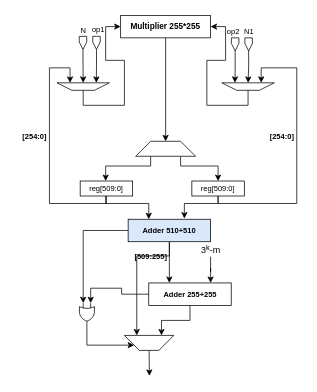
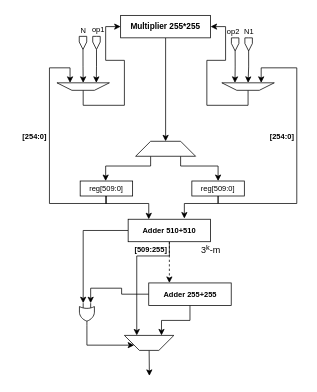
- <mxCell id="31" value="&lt;font style=&quot;font-size: 10px&quot;&gt;&lt;b&gt;Adder 510+510&lt;/b&gt;&lt;/font&gt;" style="rounded=0;whiteSpace=wrap;html=1;fillColor=#dae8fc;" parent="1" vertex="1"><mxGeometry x="170" y="292" width="110" height="30" as="geometry" /></mxCell>
+ <mxCell id="31" value="&lt;font style=&quot;font-size: 10px&quot;&gt;&lt;b&gt;Adder 510+510&lt;/b&gt;&lt;/font&gt;" style="rounded=0;whiteSpace=wrap;html=1;" parent="1" vertex="1"><mxGeometry x="170" y="292" width="110" height="30" as="geometry" /></mxCell>
- <mxCell id="34" value="&lt;font size=&quot;1&quot;&gt;&lt;b&gt;[509:255]&lt;/b&gt;&lt;/font&gt;" style="text;html=1;resizable=0;autosize=1;align=center;verticalAlign=middle;points=[];fillColor=none;strokeColor=none;rounded=0;" parent="1" vertex="1"><mxGeometry x="170" y="332" width="60" height="20" as="geometry" /></mxCell>
+ <mxCell id="34" value="&lt;font size=&quot;1&quot;&gt;&lt;b&gt;[509:255]&lt;/b&gt;&lt;/font&gt;" style="text;html=1;resizable=0;autosize=1;align=center;verticalAlign=middle;points=[];fillColor=none;strokeColor=none;rounded=0;" parent="1" vertex="1"><mxGeometry x="170" y="322" width="60" height="20" as="geometry" /></mxCell>
- <mxCell id="28" style="edgeStyle=orthogonalEdgeStyle;rounded=0;orthogonalLoop=1;jettySize=auto;html=1;exitX=0.5;exitY=1;exitDx=0;exitDy=0;entryX=0.25;entryY=0;entryDx=0;entryDy=0;" parent="1" source="31" target="37" edge="1"><mxGeometry relative="1" as="geometry" /></mxCell>
+ <mxCell id="28" style="edgeStyle=orthogonalEdgeStyle;rounded=0;orthogonalLoop=1;jettySize=auto;html=1;exitX=0.5;exitY=1;exitDx=0;exitDy=0;entryX=0.25;entryY=0;entryDx=0;entryDy=0;dashed=1;" parent="1" source="31" target="37" edge="1"><mxGeometry relative="1" as="geometry" /></mxCell>
- <mxCell id="40" style="edgeStyle=orthogonalEdgeStyle;rounded=0;orthogonalLoop=1;jettySize=auto;html=1;entryX=0.75;entryY=0;entryDx=0;entryDy=0;" parent="1" source="41" target="37" edge="1"><mxGeometry relative="1" as="geometry" /></mxCell>
